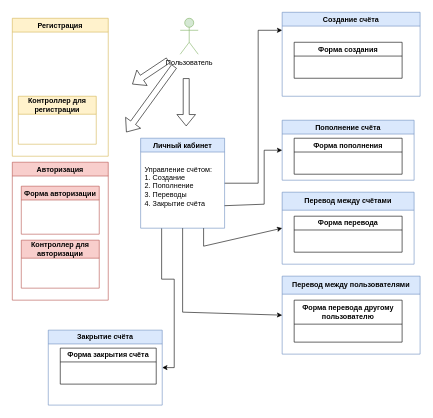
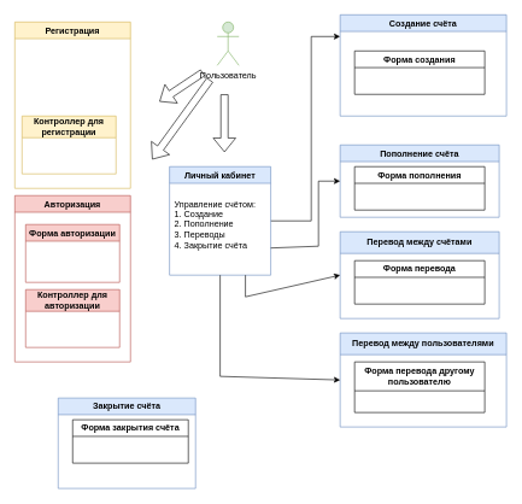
- <mxCell id="9" style="edgeStyle=orthogonalEdgeStyle;rounded=0;orthogonalLoop=1;jettySize=auto;html=1;exitX=0.25;exitY=1;exitDx=0;exitDy=0;entryX=1;entryY=0.5;entryDx=0;entryDy=0;" edge="1" parent="1" source="10" target="23"><mxGeometry relative="1" as="geometry" /></mxCell>
